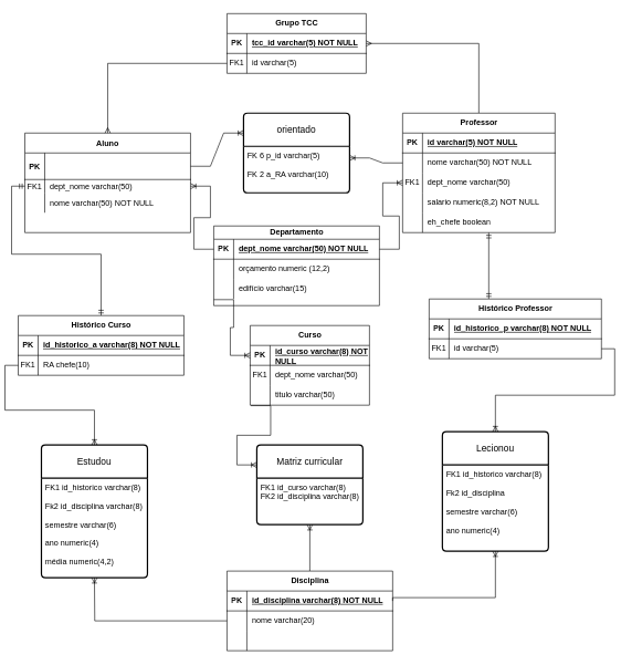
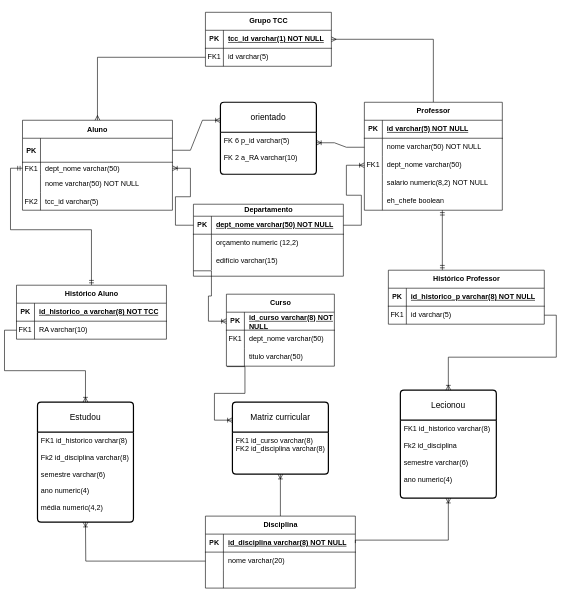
- <mxCell id="104" value="tcc_id varchar(5) NOT NULL" style="shape=partialRectangle;connectable=0;fillColor=none;top=0;left=0;bottom=0;right=0;align=left;spacingLeft=6;fontStyle=5;overflow=hidden;whiteSpace=wrap;html=1;" parent="102" vertex="1"><mxGeometry x="30" width="180" height="30" as="geometry"><mxRectangle width="180" height="30" as="alternateBounds" /></mxGeometry></mxCell>
+ <mxCell id="104" value="tcc_id varchar(1) NOT NULL" style="shape=partialRectangle;connectable=0;fillColor=none;top=0;left=0;bottom=0;right=0;align=left;spacingLeft=6;fontStyle=5;overflow=hidden;whiteSpace=wrap;html=1;" parent="102" vertex="1"><mxGeometry x="30" width="180" height="30" as="geometry"><mxRectangle width="180" height="30" as="alternateBounds" /></mxGeometry></mxCell>
+ <mxCell id="12" value="FK2" style="shape=partialRectangle;overflow=hidden;connectable=0;fillColor=none;top=0;left=0;bottom=0;right=0;" parent="11" vertex="1"><mxGeometry width="30" height="30" as="geometry"><mxRectangle width="30" height="30" as="alternateBounds" /></mxGeometry></mxCell>
+ <mxCell id="13" value="tcc_id varchar(5)" style="shape=partialRectangle;overflow=hidden;connectable=0;fillColor=none;top=0;left=0;bottom=0;right=0;align=left;spacingLeft=6;" parent="11" vertex="1"><mxGeometry x="30" width="220" height="30" as="geometry"><mxRectangle width="220" height="30" as="alternateBounds" /></mxGeometry></mxCell>
- <mxCell id="80" value="Histórico Curso" style="shape=table;startSize=30;container=1;collapsible=1;childLayout=tableLayout;fixedRows=1;rowLines=0;fontStyle=1;align=center;resizeLast=1;html=1;" parent="1" vertex="1"><mxGeometry x="20" y="475" width="250" height="90" as="geometry" /></mxCell>
+ <mxCell id="80" value="Histórico Aluno" style="shape=table;startSize=30;container=1;collapsible=1;childLayout=tableLayout;fixedRows=1;rowLines=0;fontStyle=1;align=center;resizeLast=1;html=1;" parent="1" vertex="1"><mxGeometry x="20" y="475" width="250" height="90" as="geometry" /></mxCell>
- <mxCell id="83" value="id_historico_a varchar(8) NOT NULL" style="shape=partialRectangle;connectable=0;fillColor=none;top=0;left=0;bottom=0;right=0;align=left;spacingLeft=6;fontStyle=5;overflow=hidden;whiteSpace=wrap;html=1;" parent="81" vertex="1"><mxGeometry x="30" width="220" height="30" as="geometry"><mxRectangle width="220" height="30" as="alternateBounds" /></mxGeometry></mxCell>
+ <mxCell id="83" value="id_historico_a varchar(8) NOT TCC" style="shape=partialRectangle;connectable=0;fillColor=none;top=0;left=0;bottom=0;right=0;align=left;spacingLeft=6;fontStyle=5;overflow=hidden;whiteSpace=wrap;html=1;" parent="81" vertex="1"><mxGeometry x="30" width="220" height="30" as="geometry"><mxRectangle width="220" height="30" as="alternateBounds" /></mxGeometry></mxCell>
- <mxCell id="86" value="RA chefe(10)" style="shape=partialRectangle;connectable=0;fillColor=none;top=0;left=0;bottom=0;right=0;align=left;spacingLeft=6;overflow=hidden;whiteSpace=wrap;html=1;" parent="84" vertex="1"><mxGeometry x="30" width="220" height="30" as="geometry"><mxRectangle width="220" height="30" as="alternateBounds" /></mxGeometry></mxCell>
+ <mxCell id="86" value="RA varchar(10)" style="shape=partialRectangle;connectable=0;fillColor=none;top=0;left=0;bottom=0;right=0;align=left;spacingLeft=6;overflow=hidden;whiteSpace=wrap;html=1;" parent="84" vertex="1"><mxGeometry x="30" width="220" height="30" as="geometry"><mxRectangle width="220" height="30" as="alternateBounds" /></mxGeometry></mxCell>
